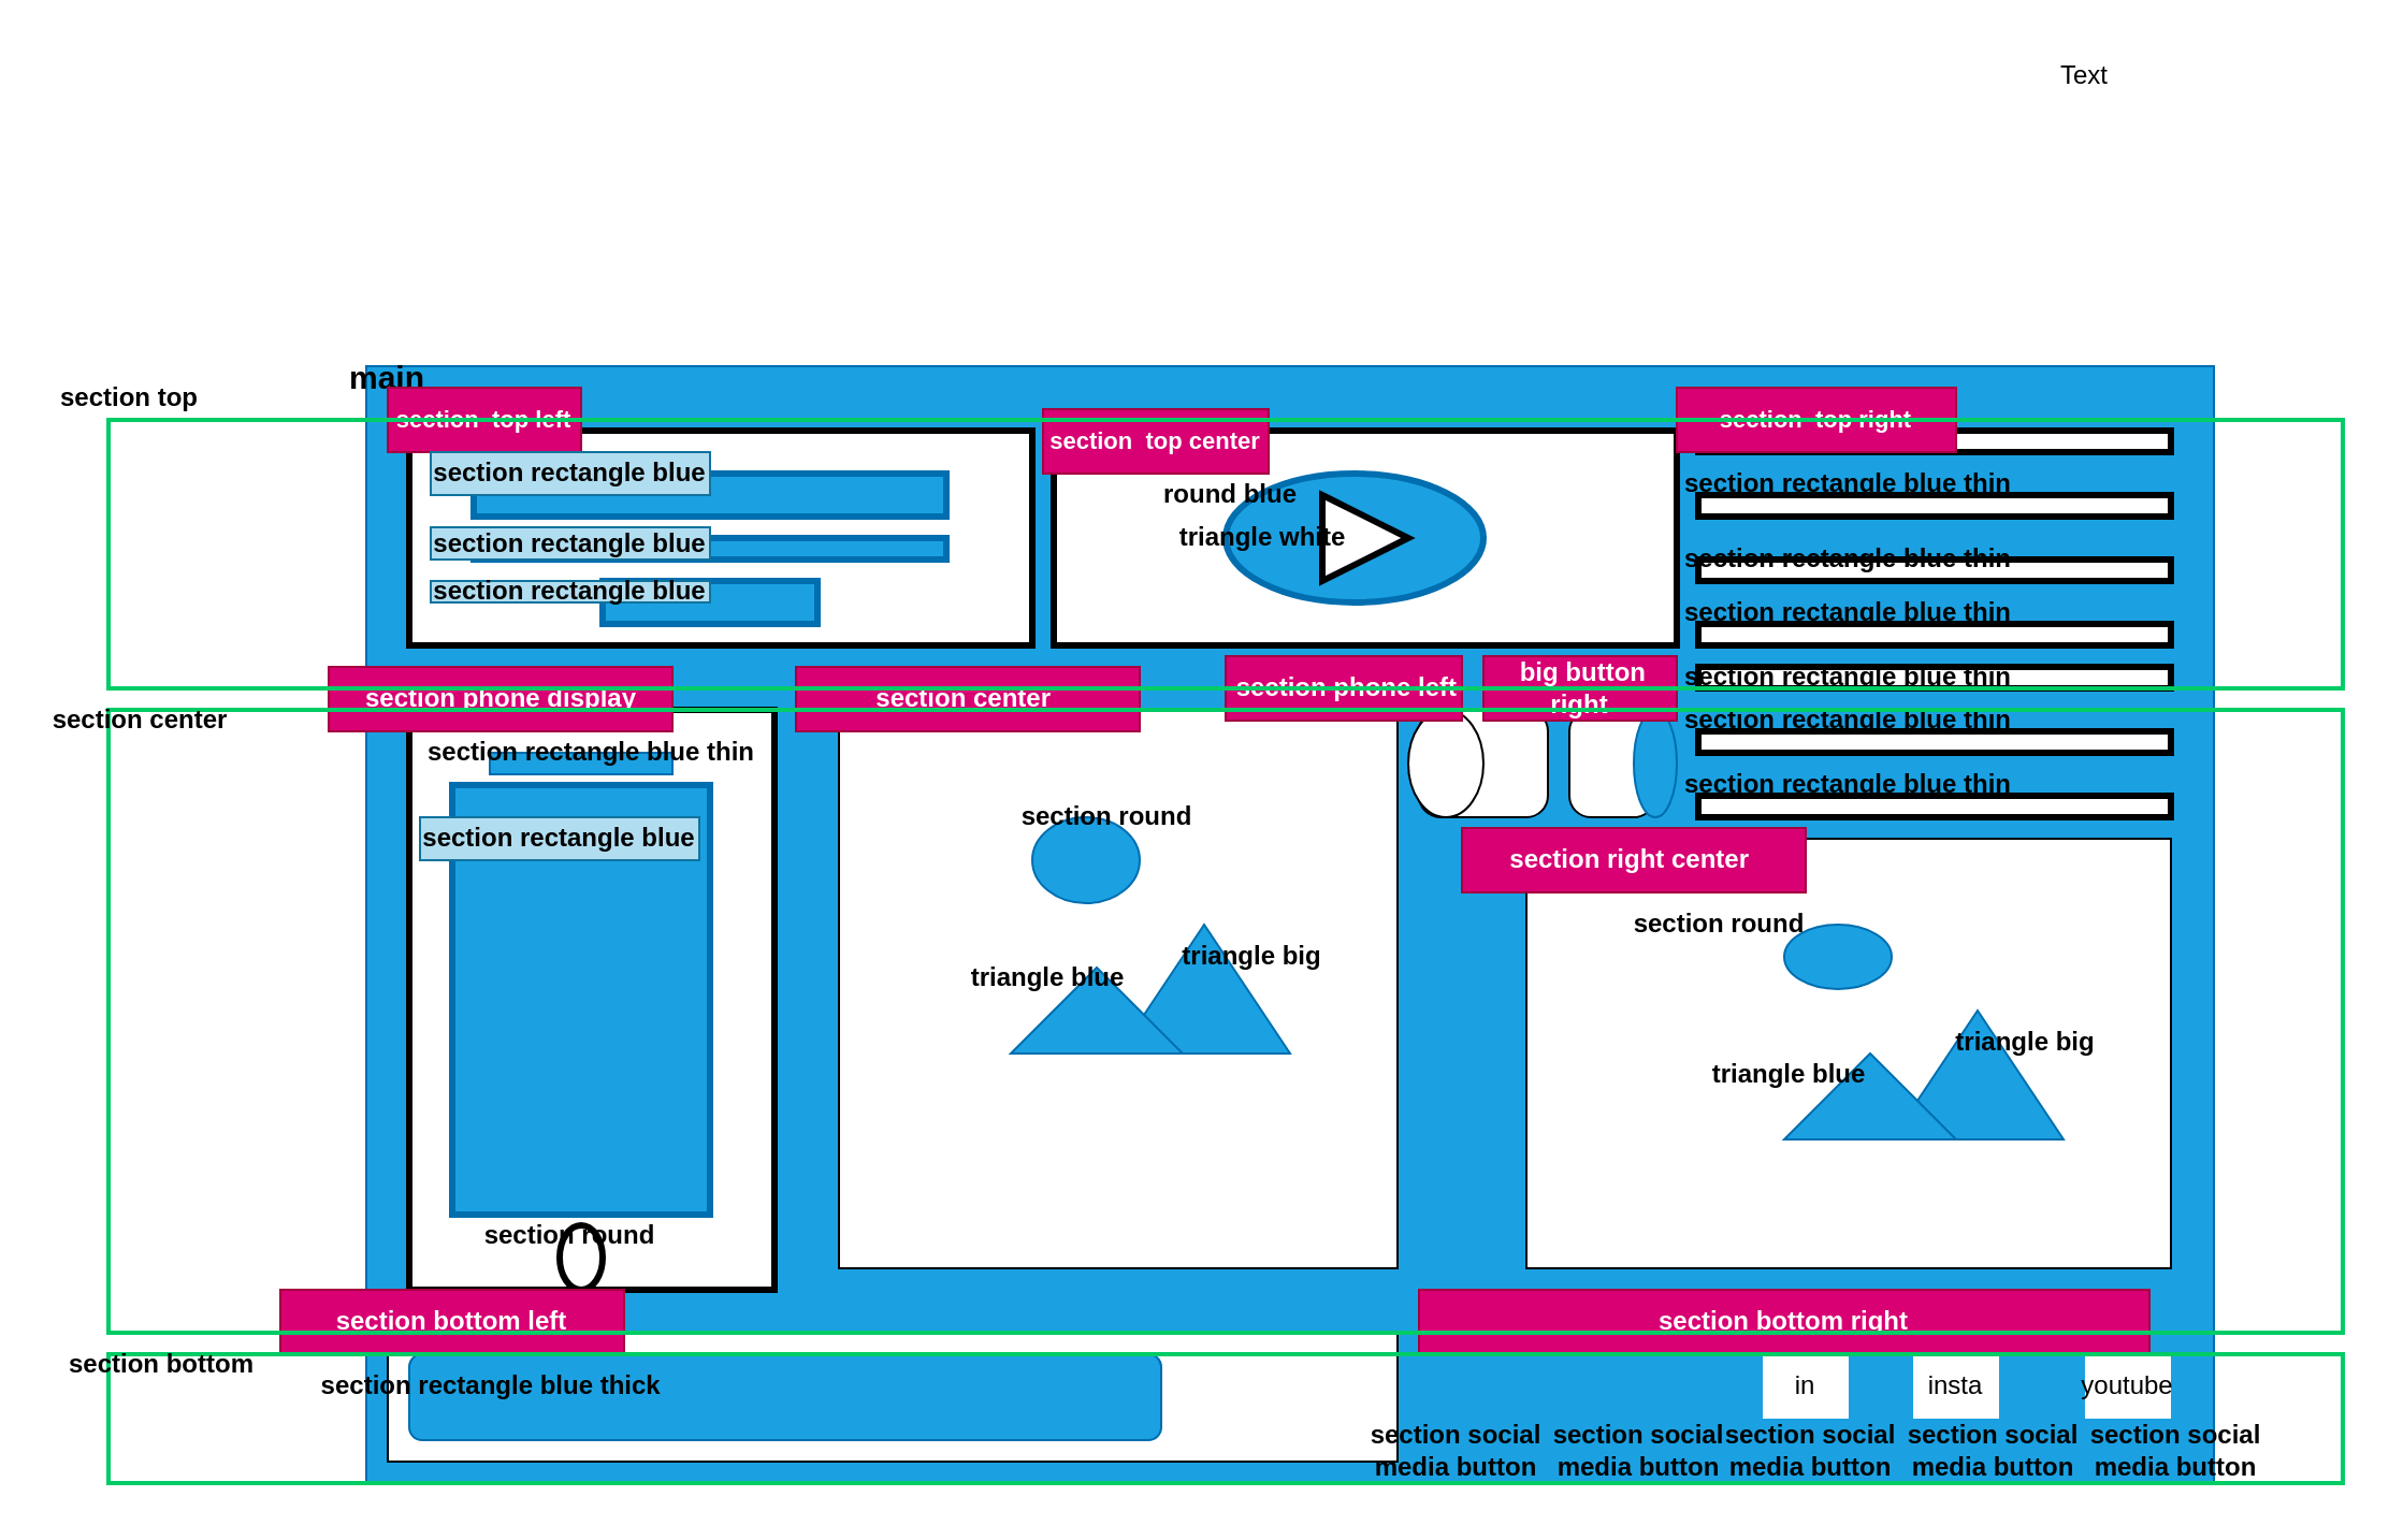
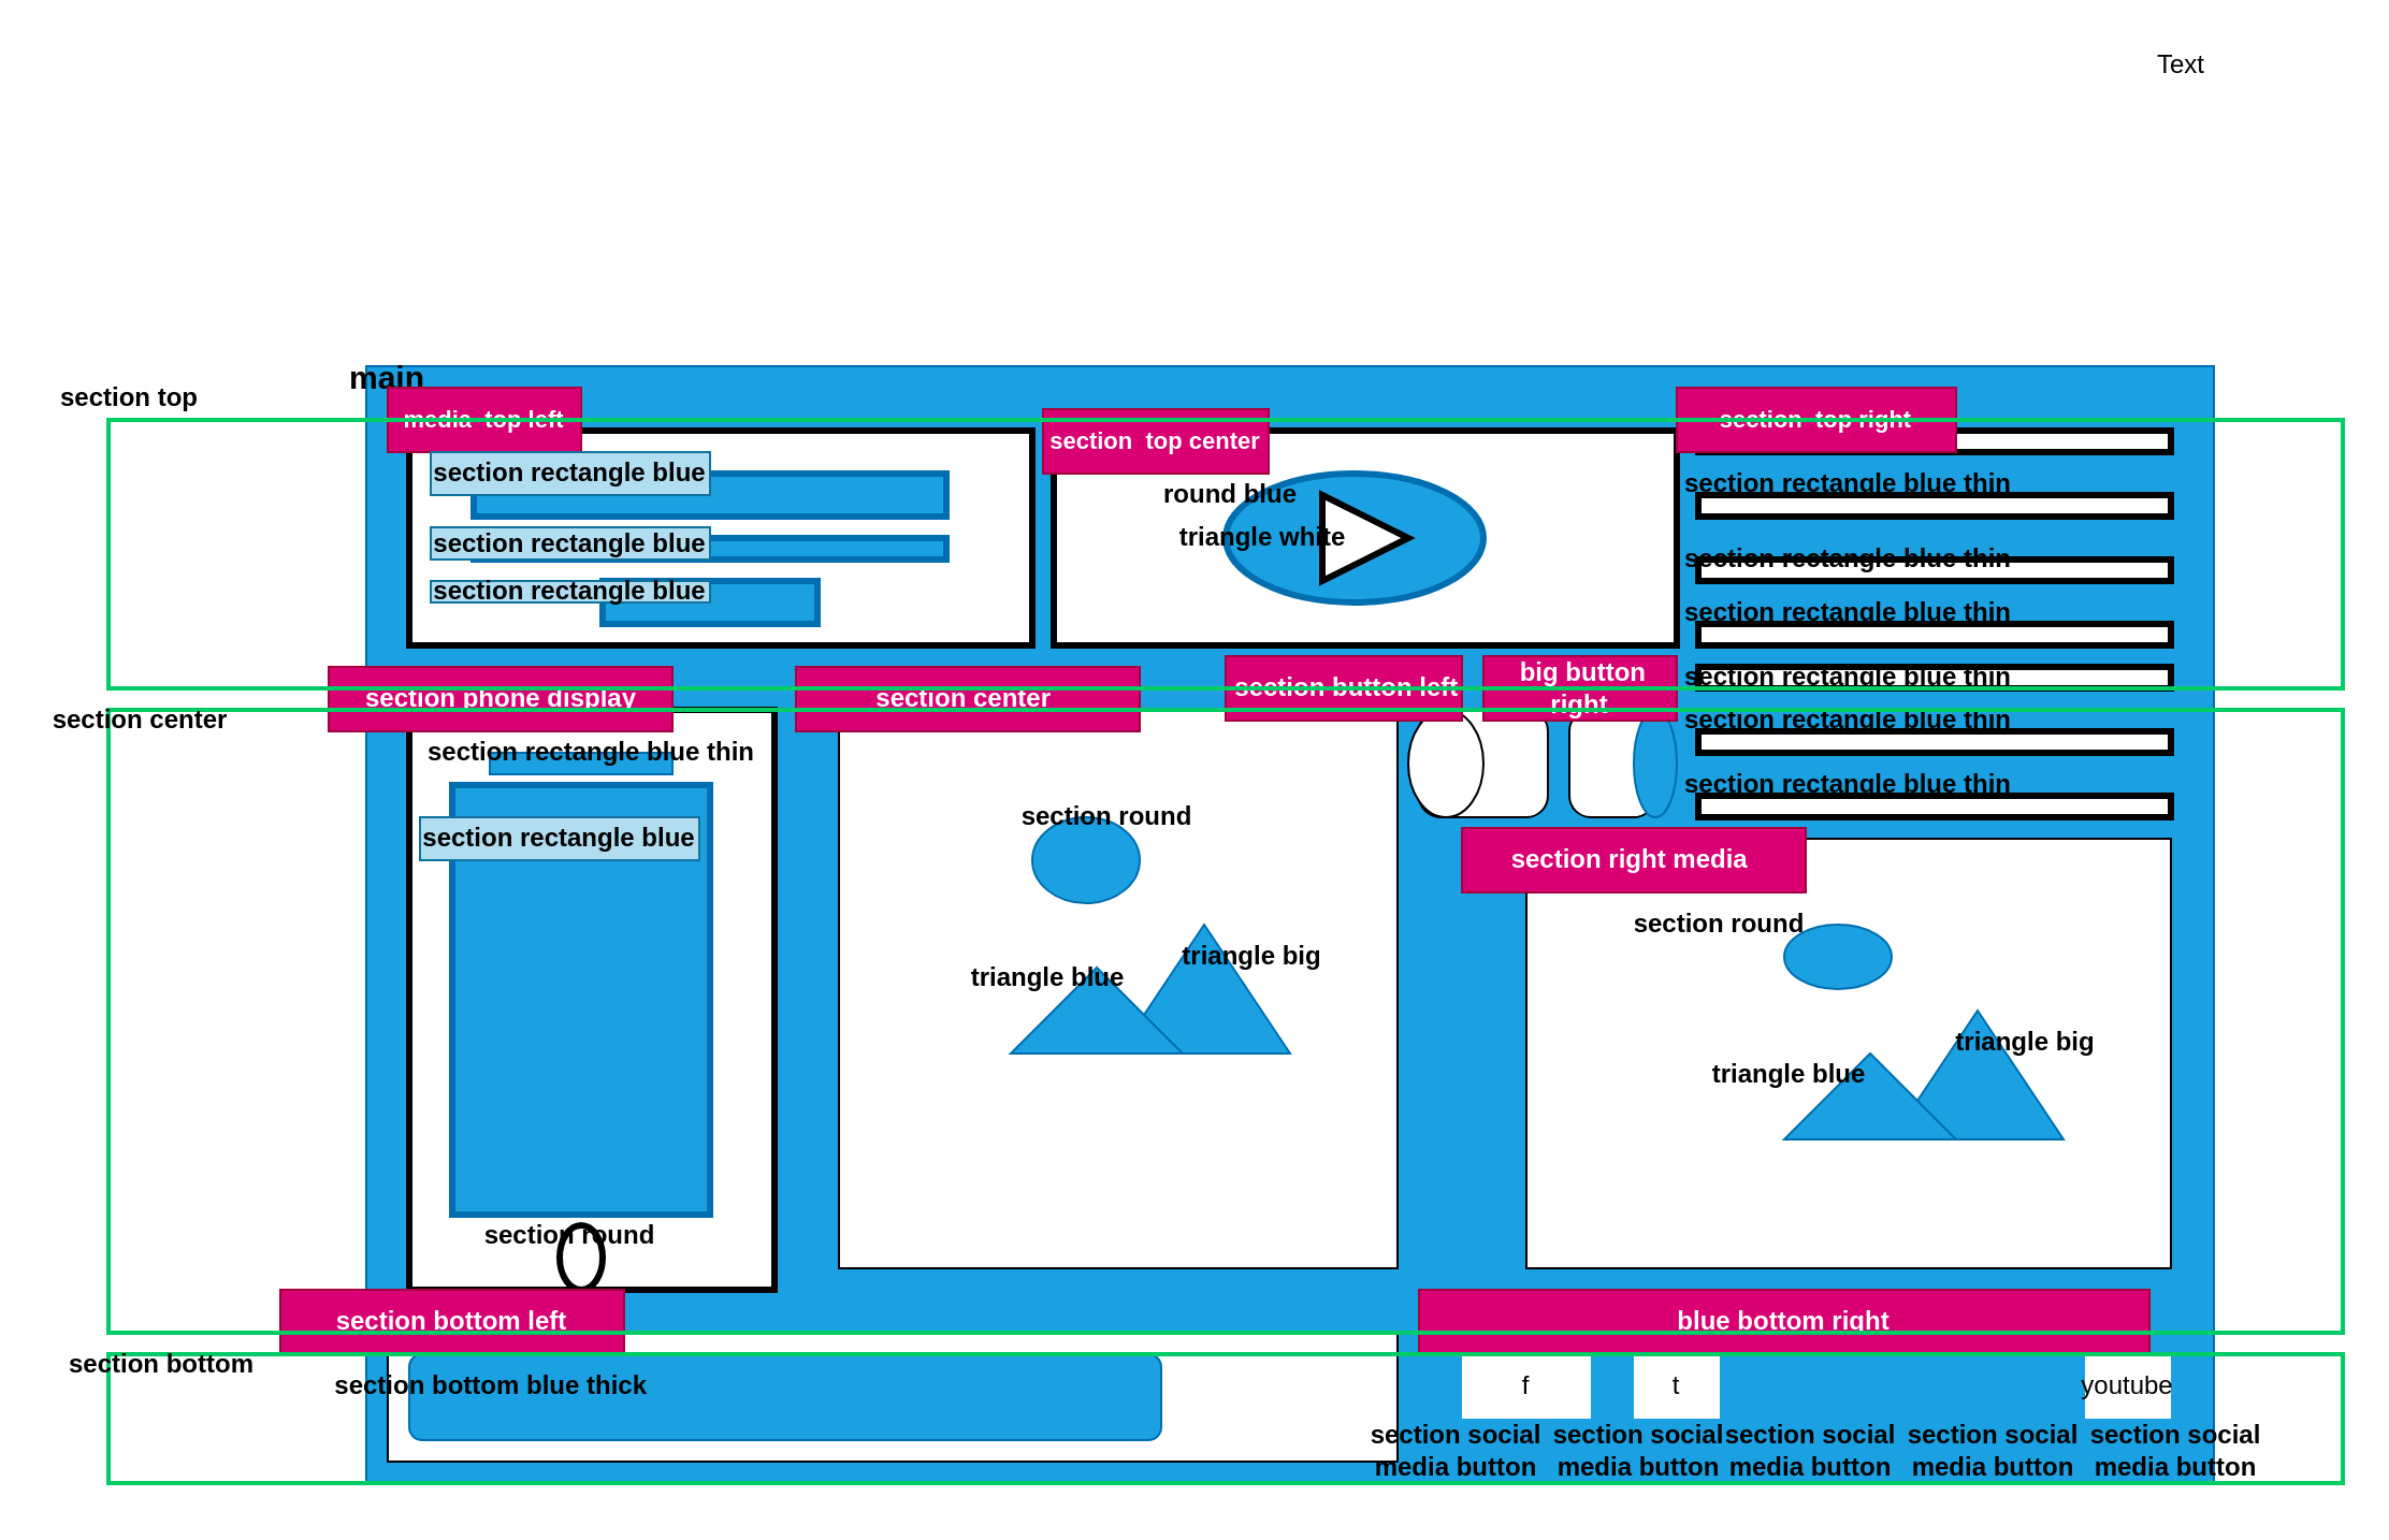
- <mxCell id="43" value="Text" style="text;html=1;strokeColor=none;fillColor=none;align=center;verticalAlign=middle;whiteSpace=wrap;rounded=0;" vertex="1" parent="1"><mxGeometry x="940" y="20" width="60" height="30" as="geometry" /></mxCell>
+ <mxCell id="43" value="Text" style="text;html=1;strokeColor=none;fillColor=none;align=center;verticalAlign=middle;whiteSpace=wrap;rounded=0;" vertex="1" parent="1"><mxGeometry x="985" y="15" width="60" height="30" as="geometry" /></mxCell>
- <mxCell id="41" value="&lt;font style=&quot;font-size: 11px&quot;&gt;&lt;b&gt;section&amp;nbsp; top left&lt;/b&gt;&lt;/font&gt;" style="text;html=1;strokeColor=#A50040;fillColor=#d80073;align=center;verticalAlign=middle;whiteSpace=wrap;rounded=0;fontColor=#ffffff;" vertex="1" parent="1"><mxGeometry x="180" y="180" width="90" height="30" as="geometry" /></mxCell>
+ <mxCell id="41" value="&lt;font style=&quot;font-size: 11px&quot;&gt;&lt;b&gt;media&amp;nbsp; top left&lt;/b&gt;&lt;/font&gt;" style="text;html=1;strokeColor=#A50040;fillColor=#d80073;align=center;verticalAlign=middle;whiteSpace=wrap;rounded=0;fontColor=#ffffff;" vertex="1" parent="1"><mxGeometry x="180" y="180" width="90" height="30" as="geometry" /></mxCell>
- <mxCell id="45" value="&lt;b&gt;&amp;nbsp;section phone left&lt;/b&gt;" style="text;html=1;strokeColor=#A50040;fillColor=#d80073;align=center;verticalAlign=middle;whiteSpace=wrap;rounded=0;fontColor=#ffffff;" vertex="1" parent="1"><mxGeometry x="570" y="305" width="110" height="30" as="geometry" /></mxCell>
+ <mxCell id="45" value="&lt;b&gt;&amp;nbsp;section button left&lt;/b&gt;" style="text;html=1;strokeColor=#A50040;fillColor=#d80073;align=center;verticalAlign=middle;whiteSpace=wrap;rounded=0;fontColor=#ffffff;" vertex="1" parent="1"><mxGeometry x="570" y="305" width="110" height="30" as="geometry" /></mxCell>
- <mxCell id="76" value="&lt;b&gt;section right center&amp;nbsp;&lt;/b&gt;" style="text;html=1;strokeColor=#A50040;fillColor=#d80073;align=center;verticalAlign=middle;whiteSpace=wrap;rounded=0;fontColor=#ffffff;" vertex="1" parent="1"><mxGeometry x="680" y="385" width="160" height="30" as="geometry" /></mxCell>
+ <mxCell id="76" value="&lt;b&gt;section right media&amp;nbsp;&lt;/b&gt;" style="text;html=1;strokeColor=#A50040;fillColor=#d80073;align=center;verticalAlign=middle;whiteSpace=wrap;rounded=0;fontColor=#ffffff;" vertex="1" parent="1"><mxGeometry x="680" y="385" width="160" height="30" as="geometry" /></mxCell>
- <mxCell id="70" value="&lt;b&gt;section bottom right&lt;/b&gt;" style="text;html=1;strokeColor=#A50040;fillColor=#d80073;align=center;verticalAlign=middle;whiteSpace=wrap;rounded=0;fontColor=#ffffff;" vertex="1" parent="1"><mxGeometry x="660" y="600" width="340" height="30" as="geometry" /></mxCell>
+ <mxCell id="70" value="&lt;b&gt;blue bottom right&lt;/b&gt;" style="text;html=1;strokeColor=#A50040;fillColor=#d80073;align=center;verticalAlign=middle;whiteSpace=wrap;rounded=0;fontColor=#ffffff;" vertex="1" parent="1"><mxGeometry x="660" y="600" width="340" height="30" as="geometry" /></mxCell>
- <mxCell id="69" value="&lt;b&gt;section rectangle blue thick&amp;nbsp;&lt;/b&gt;" style="text;html=1;strokeColor=none;fillColor=none;align=center;verticalAlign=middle;whiteSpace=wrap;rounded=0;" vertex="1" parent="1"><mxGeometry x="140" y="630" width="180" height="30" as="geometry" /></mxCell>
+ <mxCell id="69" value="&lt;b&gt;section bottom blue thick&amp;nbsp;&lt;/b&gt;" style="text;html=1;strokeColor=none;fillColor=none;align=center;verticalAlign=middle;whiteSpace=wrap;rounded=0;" vertex="1" parent="1"><mxGeometry x="140" y="630" width="180" height="30" as="geometry" /></mxCell>
+ <mxCell id="36" value="f" style="text;html=1;align=center;verticalAlign=middle;whiteSpace=wrap;rounded=0;fillColor=default;" vertex="1" parent="1"><mxGeometry x="680" y="630" width="60" height="30" as="geometry" /></mxCell>
+ <mxCell id="37" value="t" style="text;html=1;align=center;verticalAlign=middle;whiteSpace=wrap;rounded=0;fillColor=default;" vertex="1" parent="1"><mxGeometry x="760" y="630" width="40" height="30" as="geometry" /></mxCell>
- <mxCell id="38" value="in" style="text;html=1;align=center;verticalAlign=middle;whiteSpace=wrap;rounded=0;fillColor=default;" vertex="1" parent="1"><mxGeometry x="820" y="630" width="40" height="30" as="geometry" /></mxCell>
- <mxCell id="39" value="insta" style="text;html=1;align=center;verticalAlign=middle;whiteSpace=wrap;rounded=0;fillColor=default;" vertex="1" parent="1"><mxGeometry x="890" y="630" width="40" height="30" as="geometry" /></mxCell>
